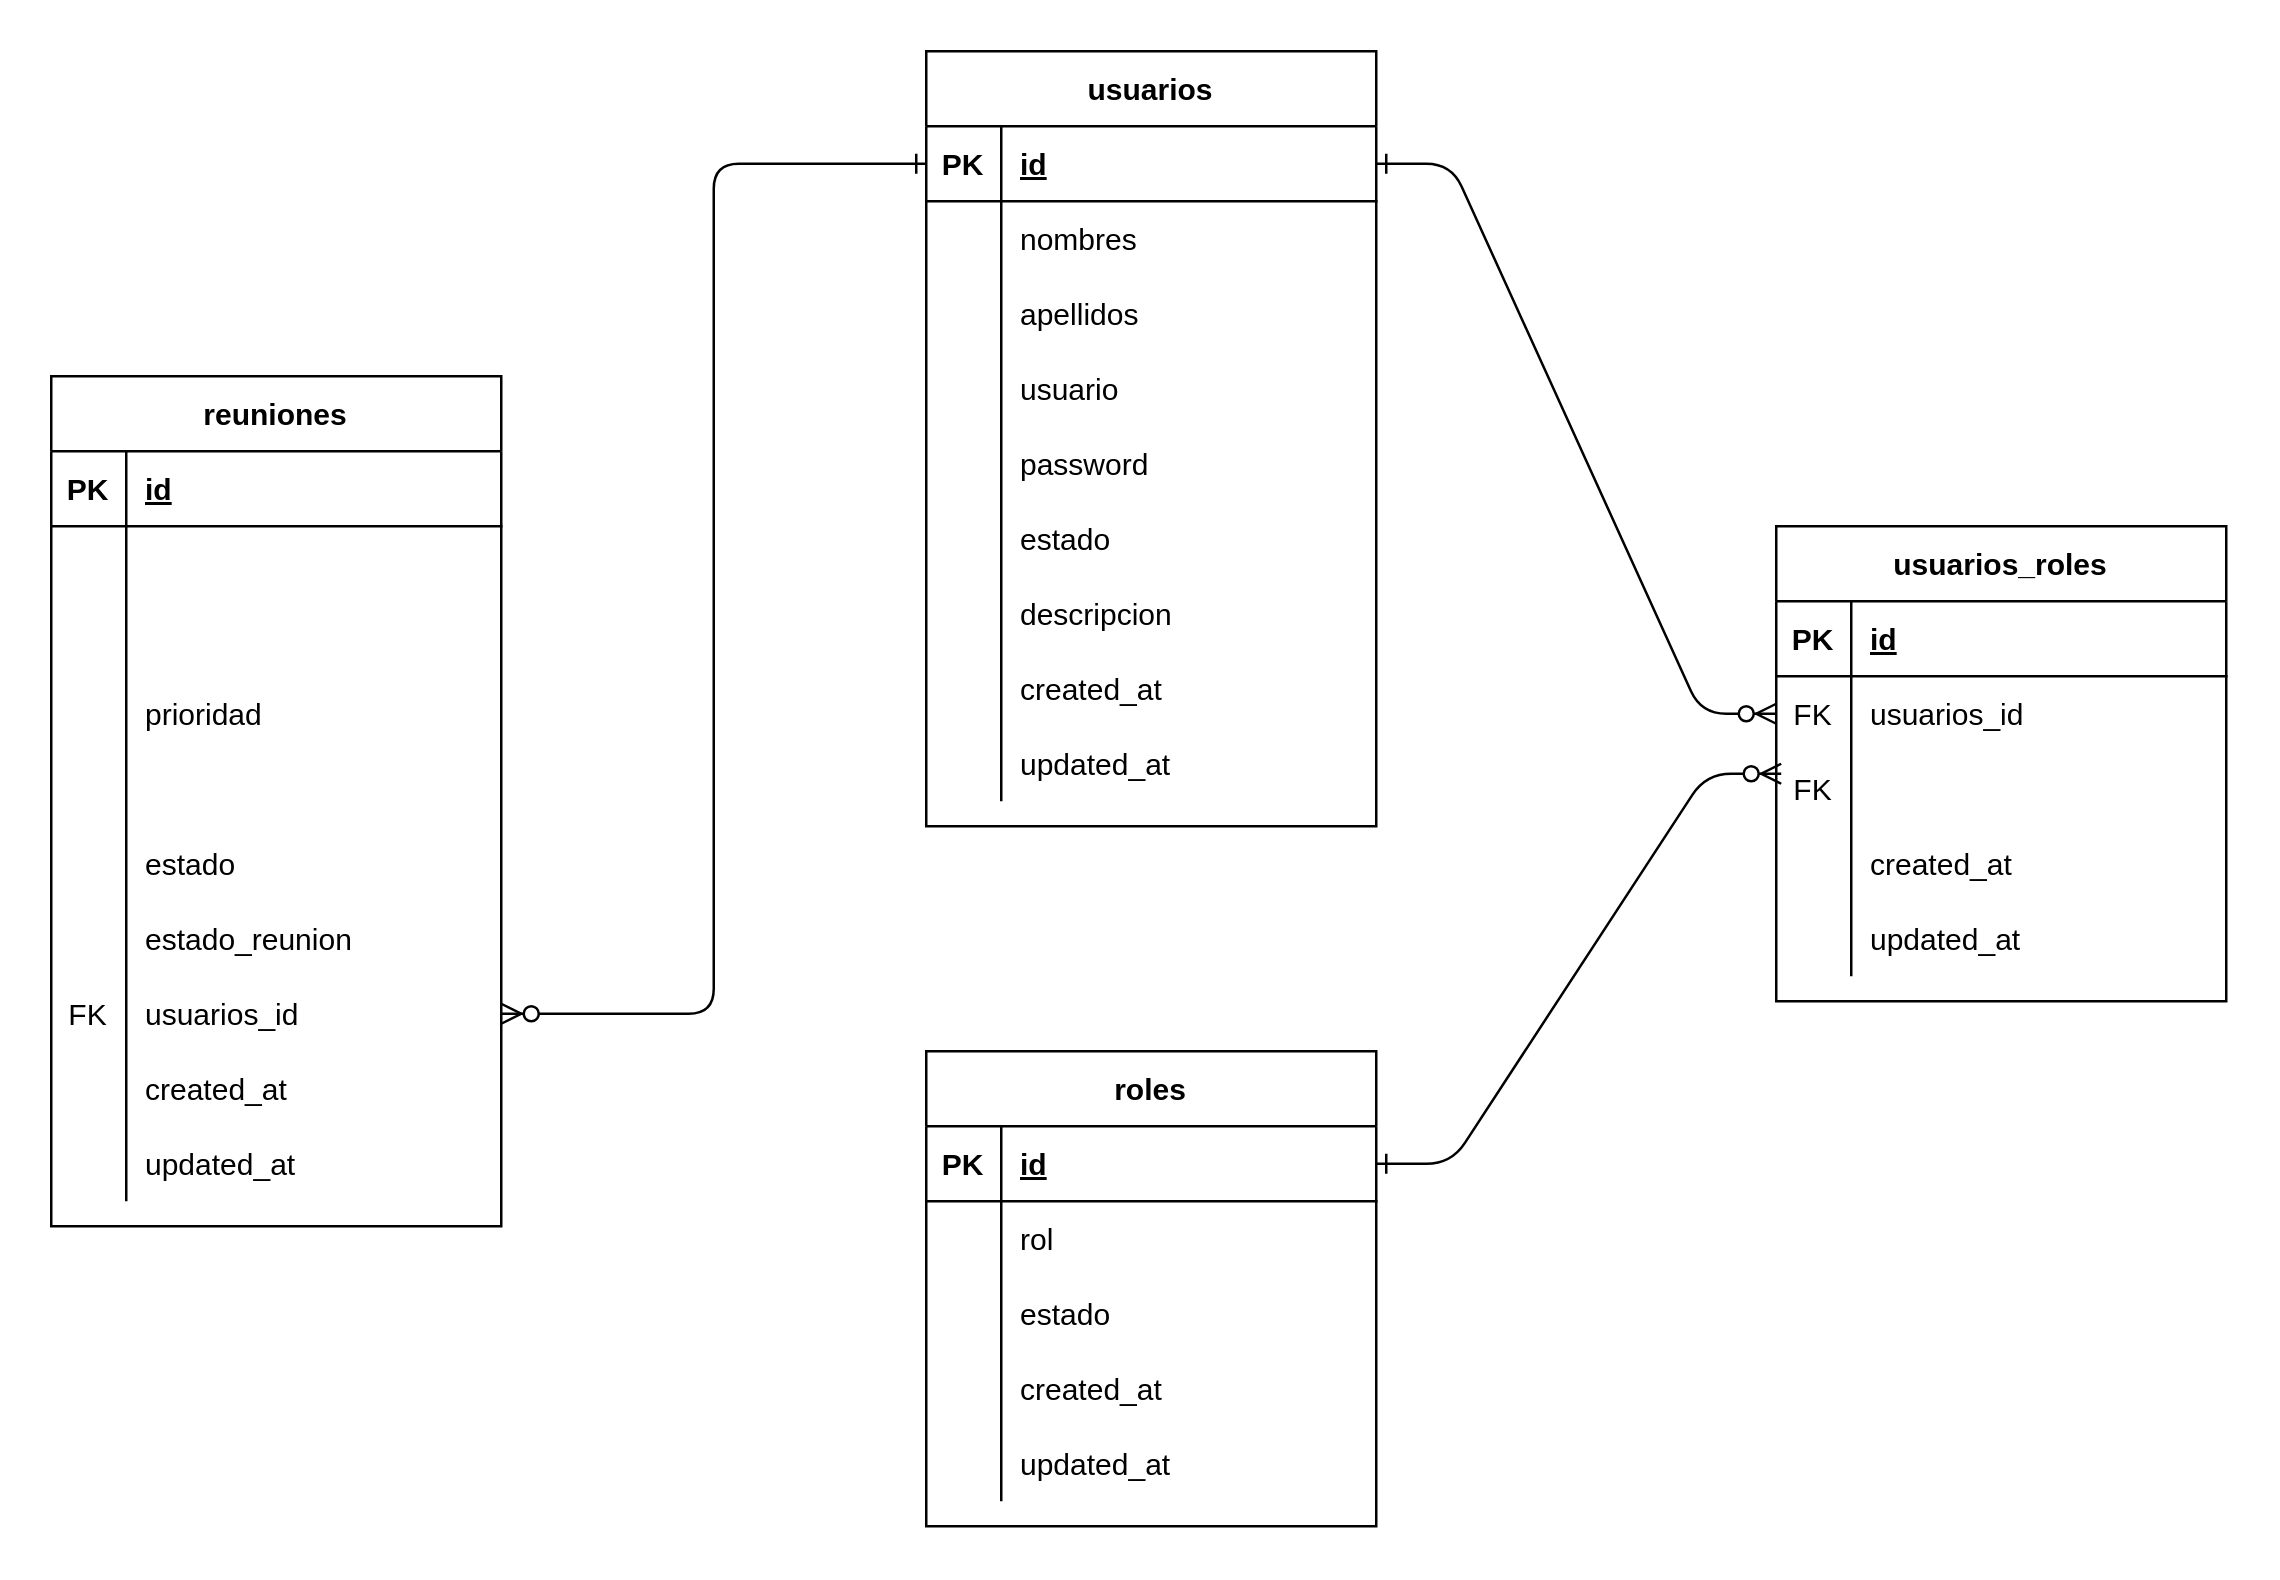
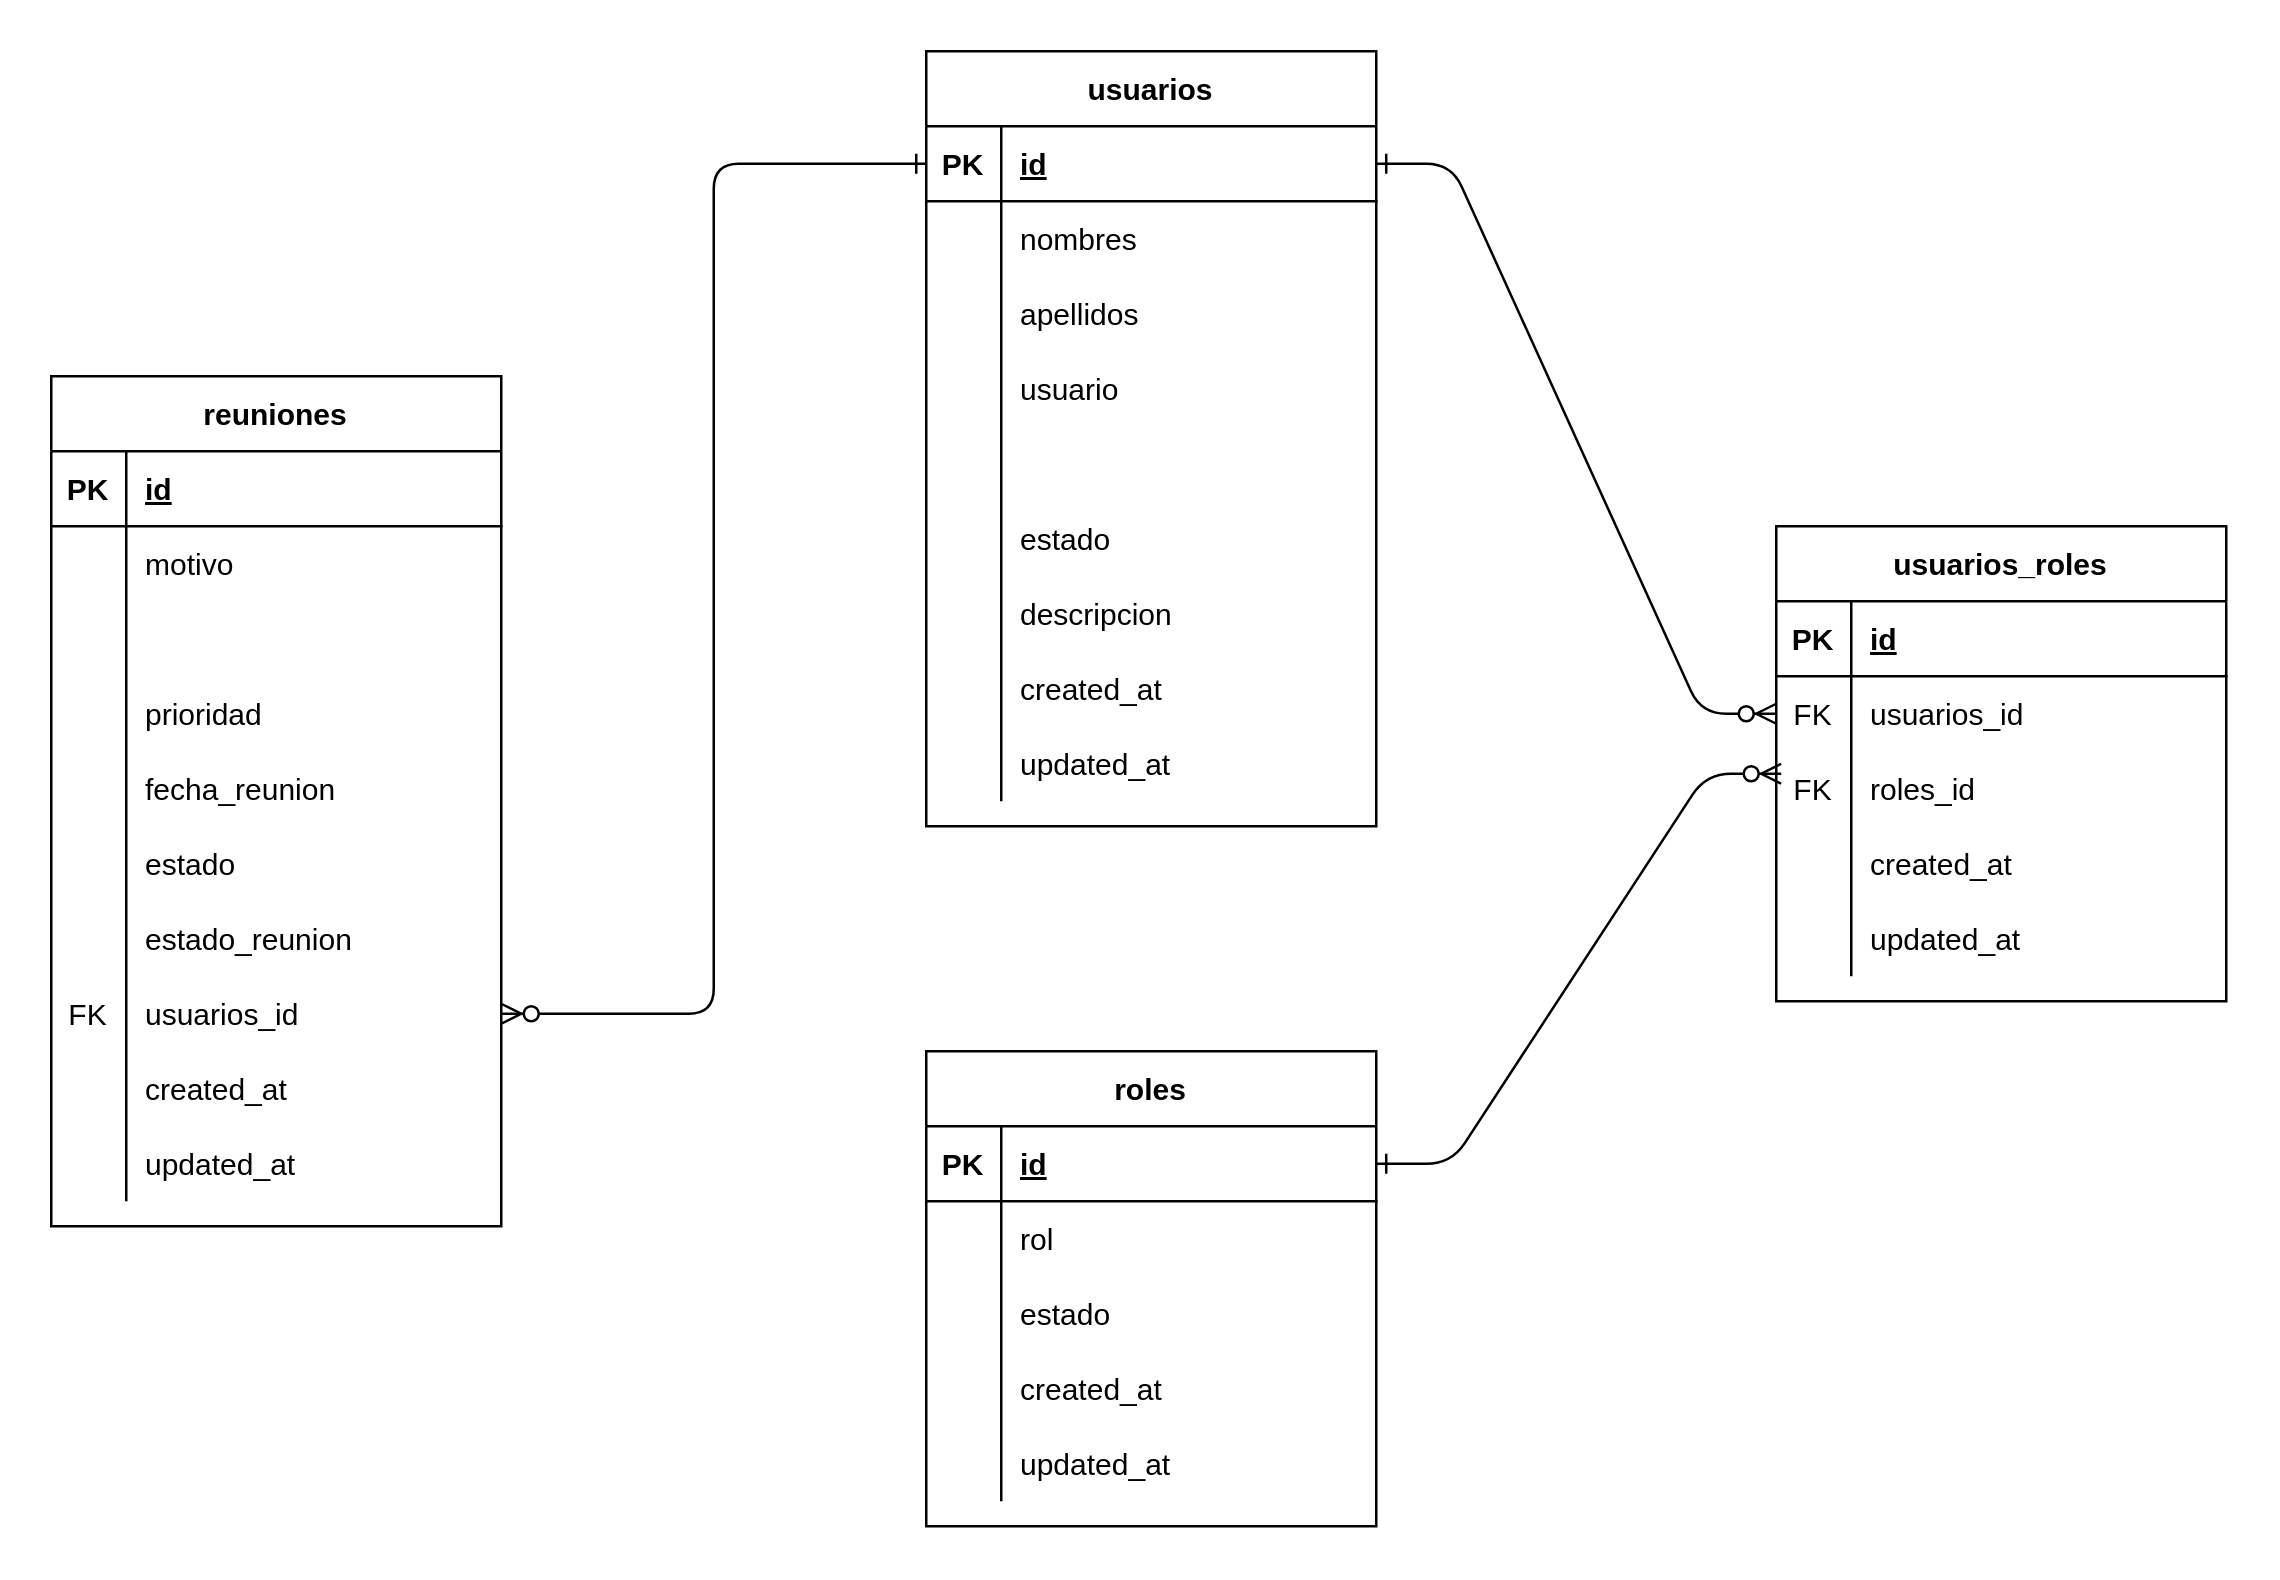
- <mxCell id="17" value="password" style="shape=partialRectangle;connectable=0;fillColor=none;top=0;left=0;bottom=0;right=0;align=left;spacingLeft=6;overflow=hidden;" parent="15" vertex="1"><mxGeometry x="30" width="150" height="30" as="geometry" /></mxCell>
+ <mxCell id="70" value="motivo" style="shape=partialRectangle;connectable=0;fillColor=none;top=0;left=0;bottom=0;right=0;align=left;spacingLeft=6;overflow=hidden;" parent="68" vertex="1"><mxGeometry x="30" width="150" height="30" as="geometry" /></mxCell>
+ <mxCell id="78" value="fecha_reunion" style="shape=partialRectangle;connectable=0;fillColor=none;top=0;left=0;bottom=0;right=0;align=left;spacingLeft=6;overflow=hidden;" parent="76" vertex="1"><mxGeometry x="30" width="150" height="30" as="geometry" /></mxCell>
+ <mxCell id="55" value="roles_id" style="shape=partialRectangle;connectable=0;fillColor=none;top=0;left=0;bottom=0;right=0;align=left;spacingLeft=6;overflow=hidden;" parent="53" vertex="1"><mxGeometry x="30" width="150" height="30" as="geometry" /></mxCell>
